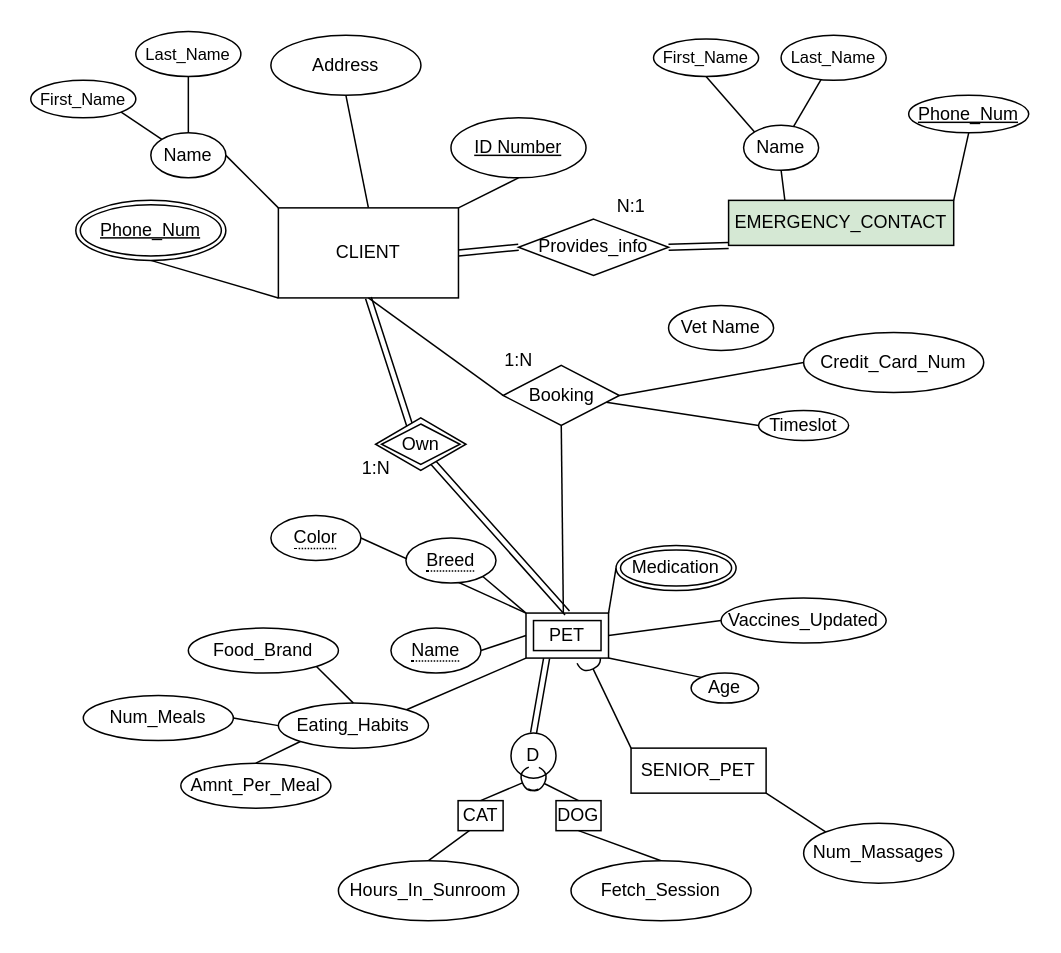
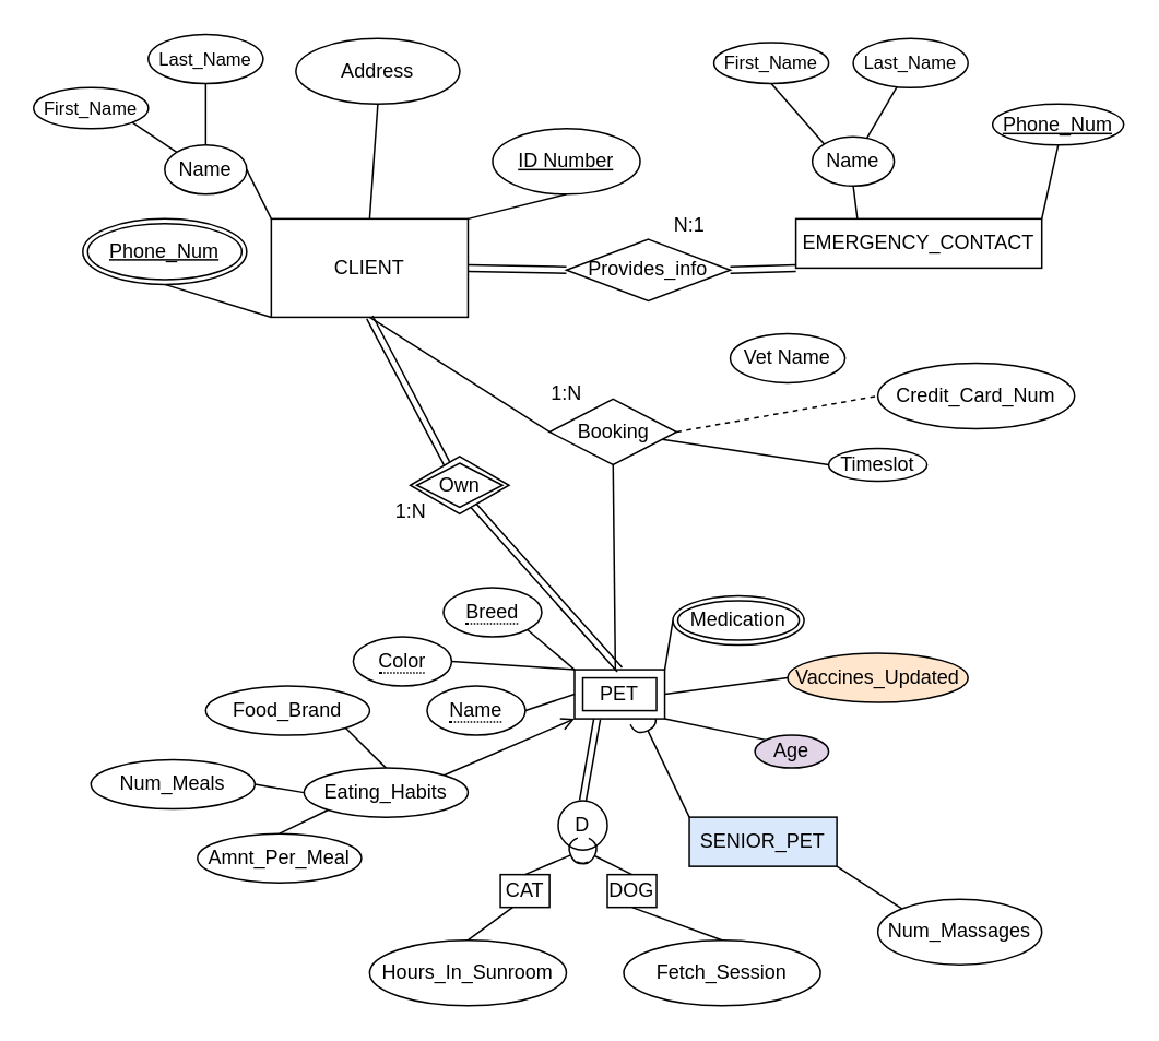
- <mxCell id="17" value="EMERGENCY_CONTACT" style="rounded=0;whiteSpace=wrap;html=1;fillColor=#d5e8d4;" parent="1" vertex="1"><mxGeometry x="485" y="133" width="150" height="30" as="geometry" /></mxCell>
+ <mxCell id="17" value="EMERGENCY_CONTACT" style="rounded=0;whiteSpace=wrap;html=1;" parent="1" vertex="1"><mxGeometry x="485" y="133" width="150" height="30" as="geometry" /></mxCell>
- <mxCell id="2" value="CLIENT" style="rounded=0;whiteSpace=wrap;html=1;" parent="1" vertex="1"><mxGeometry x="185" y="138" width="120" height="60" as="geometry" /></mxCell>
+ <mxCell id="2" value="CLIENT" style="rounded=0;whiteSpace=wrap;html=1;" parent="1" vertex="1"><mxGeometry x="165" y="133" width="120" height="60" as="geometry" /></mxCell>
- <mxCell id="31" value="" style="endArrow=none;html=1;strokeColor=default;entryX=0;entryY=0.5;entryDx=0;entryDy=0;exitX=1;exitY=0.5;exitDx=0;exitDy=0;" parent="1" source="64" target="30" edge="1"><mxGeometry width="50" height="50" relative="1" as="geometry"><mxPoint x="420" y="268" as="sourcePoint" /><mxPoint x="510" y="258" as="targetPoint" /></mxGeometry></mxCell>
+ <mxCell id="31" value="" style="endArrow=none;html=1;strokeColor=default;entryX=0;entryY=0.5;entryDx=0;entryDy=0;exitX=1;exitY=0.5;exitDx=0;exitDy=0;dashed=1;" parent="1" source="64" target="30" edge="1"><mxGeometry width="50" height="50" relative="1" as="geometry"><mxPoint x="420" y="268" as="sourcePoint" /><mxPoint x="510" y="258" as="targetPoint" /></mxGeometry></mxCell>
- <mxCell id="59" value="&lt;span style=&quot;border-bottom: 1px dotted&quot;&gt;Color&lt;/span&gt;" style="ellipse;whiteSpace=wrap;html=1;align=center;" parent="1" vertex="1"><mxGeometry x="180" y="343" width="60" height="30" as="geometry" /></mxCell>
+ <mxCell id="59" value="&lt;span style=&quot;border-bottom: 1px dotted&quot;&gt;Color&lt;/span&gt;" style="ellipse;whiteSpace=wrap;html=1;align=center;" parent="1" vertex="1"><mxGeometry x="215" y="388" width="60" height="30" as="geometry" /></mxCell>
- <mxCell id="36" value="Vaccines_Updated" style="ellipse;whiteSpace=wrap;html=1;align=center;" parent="1" vertex="1"><mxGeometry x="480" y="398" width="110" height="30" as="geometry" /></mxCell>
+ <mxCell id="36" value="Vaccines_Updated" style="ellipse;whiteSpace=wrap;html=1;align=center;fillColor=#ffe6cc;" parent="1" vertex="1"><mxGeometry x="480" y="398" width="110" height="30" as="geometry" /></mxCell>
- <mxCell id="40" style="edgeStyle=none;html=1;exitX=1;exitY=0;exitDx=0;exitDy=0;entryX=0;entryY=1;entryDx=0;entryDy=0;strokeColor=default;endArrow=none;endFill=0;" parent="1" source="41" target="37" edge="1"><mxGeometry relative="1" as="geometry" /></mxCell>
+ <mxCell id="40" style="edgeStyle=none;html=1;exitX=1;exitY=0;exitDx=0;exitDy=0;entryX=0;entryY=1;entryDx=0;entryDy=0;strokeColor=default;endArrow=open;endFill=0;" parent="1" source="41" target="37" edge="1"><mxGeometry relative="1" as="geometry" /></mxCell>
- <mxCell id="39" value="Age" style="ellipse;whiteSpace=wrap;html=1;align=center;" parent="1" vertex="1"><mxGeometry x="460" y="448" width="45" height="20" as="geometry" /></mxCell>
+ <mxCell id="39" value="Age" style="ellipse;whiteSpace=wrap;html=1;align=center;fillColor=#e1d5e7;" parent="1" vertex="1"><mxGeometry x="460" y="448" width="45" height="20" as="geometry" /></mxCell>
- <mxCell id="13" value="SENIOR_PET" style="rounded=0;whiteSpace=wrap;html=1;" parent="1" vertex="1"><mxGeometry x="420" y="498" width="90" height="30" as="geometry" /></mxCell>
+ <mxCell id="13" value="SENIOR_PET" style="rounded=0;whiteSpace=wrap;html=1;fillColor=#dae8fc;" parent="1" vertex="1"><mxGeometry x="420" y="498" width="90" height="30" as="geometry" /></mxCell>
